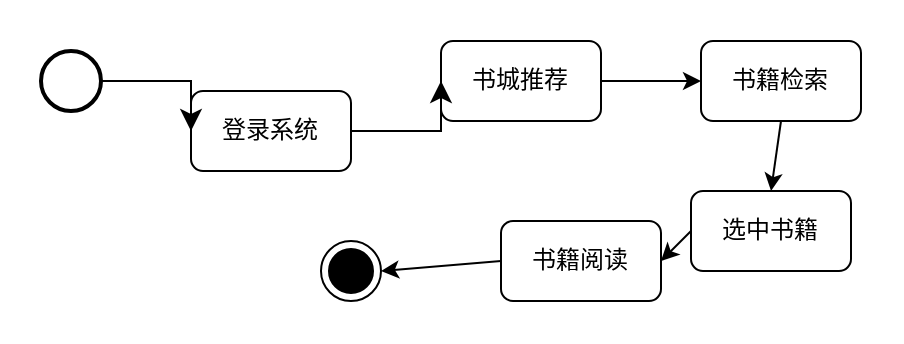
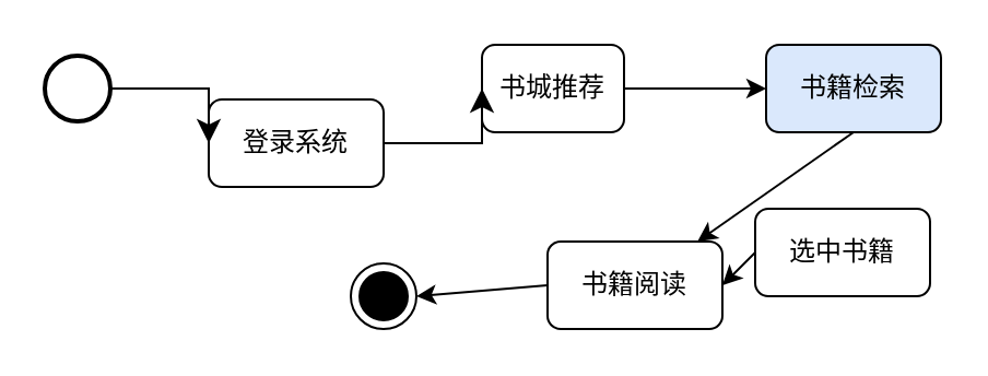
- <mxCell id="4" value="书城推荐" style="rounded=1;whiteSpace=wrap;html=1;" vertex="1" parent="1"><mxGeometry x="220" y="20" width="80" height="40" as="geometry" /></mxCell>
+ <mxCell id="4" value="书城推荐" style="rounded=1;whiteSpace=wrap;html=1;" vertex="1" parent="1"><mxGeometry x="220" y="20" width="65" height="40" as="geometry" /></mxCell>
- <mxCell id="5" value="书籍检索" style="rounded=1;whiteSpace=wrap;html=1;" vertex="1" parent="1"><mxGeometry x="350" y="20" width="80" height="40" as="geometry" /></mxCell>
+ <mxCell id="5" value="书籍检索" style="rounded=1;whiteSpace=wrap;html=1;fillColor=#dae8fc;" vertex="1" parent="1"><mxGeometry x="350" y="20" width="80" height="40" as="geometry" /></mxCell>
- <mxCell id="12" value="" style="endArrow=classic;html=1;rounded=0;exitX=0.5;exitY=1;exitDx=0;exitDy=0;entryX=0.5;entryY=0;entryDx=0;entryDy=0;" edge="1" parent="1" source="5" target="6"><mxGeometry width="50" height="50" relative="1" as="geometry"><mxPoint x="500" y="75" as="sourcePoint" /><mxPoint x="550" y="25" as="targetPoint" /></mxGeometry></mxCell>
+ <mxCell id="12" value="" style="endArrow=classic;html=1;rounded=0;exitX=0.5;exitY=1;exitDx=0;exitDy=0;" edge="1" parent="1" source="5" target="7"><mxGeometry width="50" height="50" relative="1" as="geometry"><mxPoint x="500" y="75" as="sourcePoint" /><mxPoint x="550" y="25" as="targetPoint" /></mxGeometry></mxCell>
